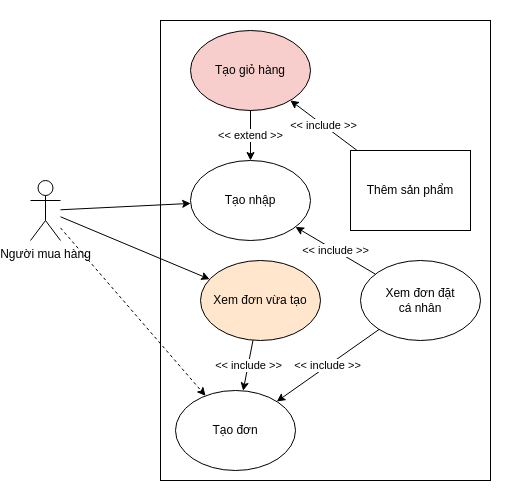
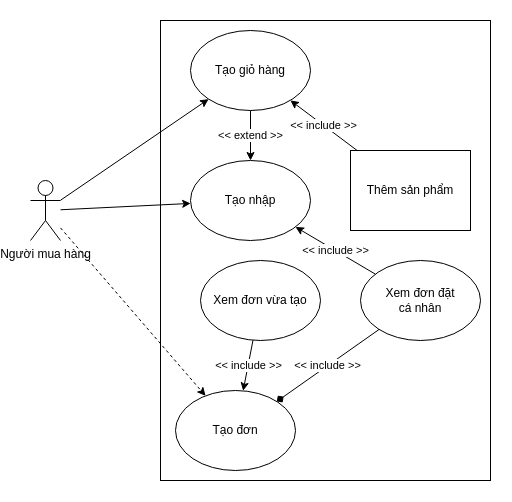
- <mxCell id="4" value="Tạo giỏ hàng" style="ellipse;whiteSpace=wrap;html=1;fillColor=#f8cecc;" parent="1" vertex="1"><mxGeometry x="180" y="30" width="120" height="80" as="geometry" /></mxCell>
+ <mxCell id="4" value="Tạo giỏ hàng" style="ellipse;whiteSpace=wrap;html=1;" parent="1" vertex="1"><mxGeometry x="180" y="30" width="120" height="80" as="geometry" /></mxCell>
+ <mxCell id="16" value="" style="endArrow=classic;html=1;rounded=0;" parent="1" source="3" target="4" edge="1"><mxGeometry width="50" height="50" relative="1" as="geometry"><mxPoint x="320" y="300" as="sourcePoint" /><mxPoint x="370" y="250" as="targetPoint" /></mxGeometry></mxCell>
- <mxCell id="18" value="" style="endArrow=classic;html=1;rounded=0;" parent="1" source="3" target="13" edge="1"><mxGeometry width="50" height="50" relative="1" as="geometry"><mxPoint x="320" y="300" as="sourcePoint" /><mxPoint x="370" y="250" as="targetPoint" /></mxGeometry></mxCell>
- <mxCell id="13" value="Xem đơn vừa tạo" style="ellipse;whiteSpace=wrap;html=1;fillColor=#ffe6cc;" parent="1" vertex="1"><mxGeometry x="190" y="260" width="120" height="80" as="geometry" /></mxCell>
+ <mxCell id="13" value="Xem đơn vừa tạo" style="ellipse;whiteSpace=wrap;html=1;" parent="1" vertex="1"><mxGeometry x="190" y="260" width="120" height="80" as="geometry" /></mxCell>
- <mxCell id="12" value="&amp;lt;&amp;lt; include &amp;gt;&amp;gt;" style="endArrow=classic;html=1;rounded=0;" parent="1" source="9" target="11" edge="1"><mxGeometry width="50" height="50" relative="1" as="geometry"><mxPoint x="320" y="140" as="sourcePoint" /><mxPoint x="370" y="90" as="targetPoint" /></mxGeometry></mxCell>
+ <mxCell id="12" value="&amp;lt;&amp;lt; include &amp;gt;&amp;gt;" style="endArrow=diamond;html=1;rounded=0;" parent="1" source="9" target="11" edge="1"><mxGeometry width="50" height="50" relative="1" as="geometry"><mxPoint x="320" y="140" as="sourcePoint" /><mxPoint x="370" y="90" as="targetPoint" /></mxGeometry></mxCell>
